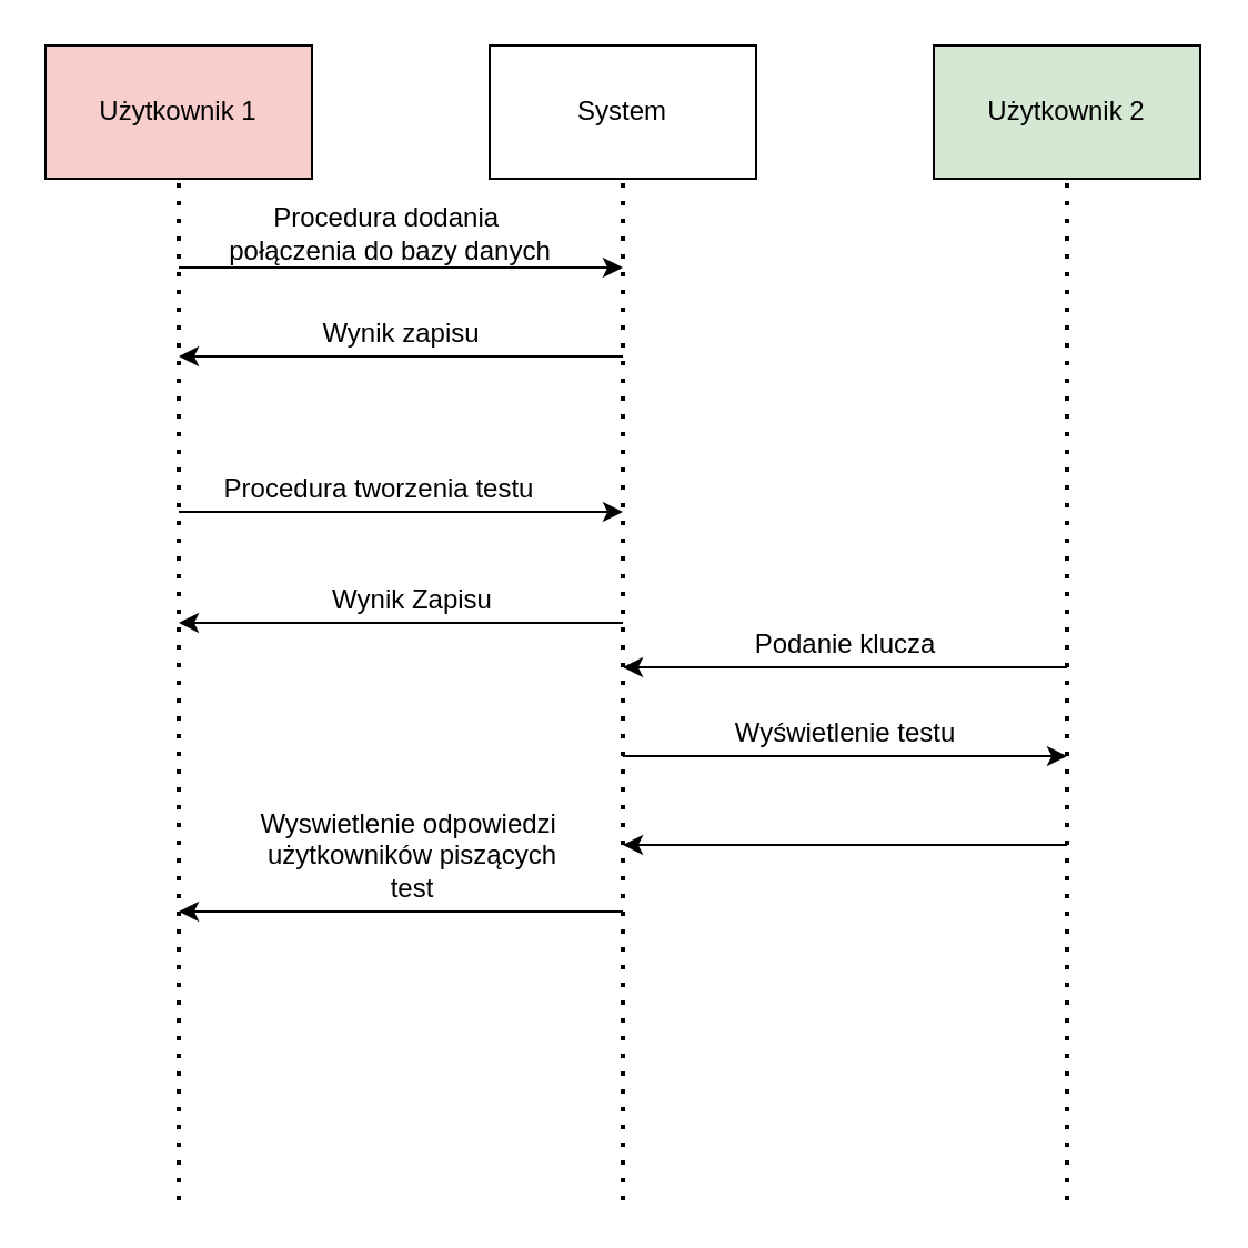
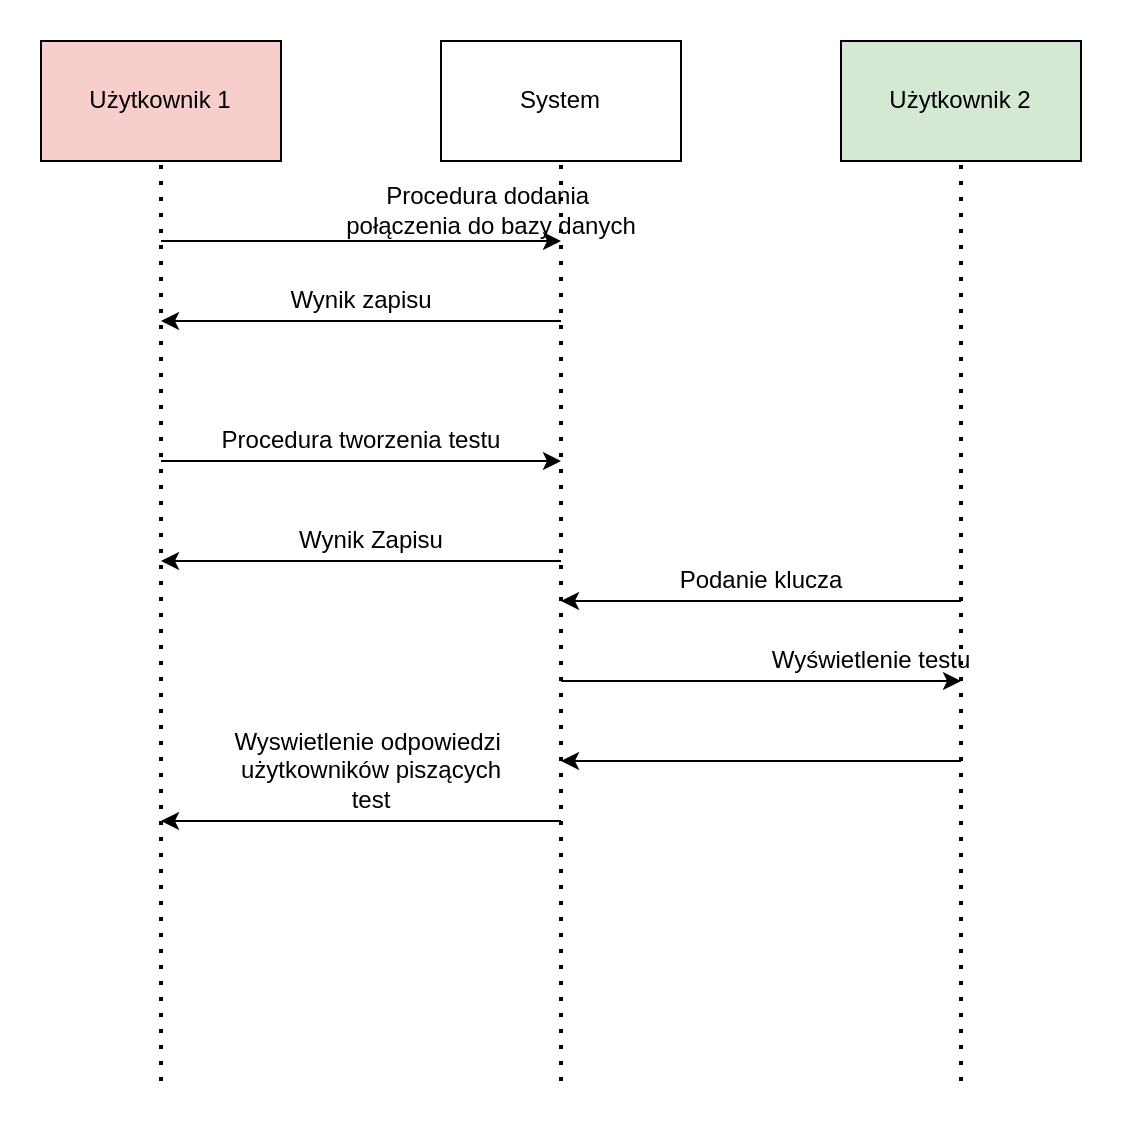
- <mxCell id="9" value="Procedura dodania&amp;nbsp;&lt;br&gt;połączenia do bazy danych" style="text;html=1;align=center;verticalAlign=middle;resizable=0;points=[];autosize=1;" vertex="1" parent="1"><mxGeometry x="95" y="90" width="160" height="30" as="geometry" /></mxCell>
+ <mxCell id="9" value="Procedura dodania&amp;nbsp;&lt;br&gt;połączenia do bazy danych" style="text;html=1;align=center;verticalAlign=middle;resizable=0;points=[];autosize=1;" vertex="1" parent="1"><mxGeometry x="165" y="90" width="160" height="30" as="geometry" /></mxCell>
- <mxCell id="13" value="Procedura tworzenia testu" style="text;html=1;align=center;verticalAlign=middle;resizable=0;points=[];autosize=1;" vertex="1" parent="1"><mxGeometry x="95" y="210" width="150" height="20" as="geometry" /></mxCell>
+ <mxCell id="13" value="Procedura tworzenia testu" style="text;html=1;align=center;verticalAlign=middle;resizable=0;points=[];autosize=1;" vertex="1" parent="1"><mxGeometry x="105" y="210" width="150" height="20" as="geometry" /></mxCell>
- <mxCell id="19" value="Wyświetlenie testu" style="text;html=1;align=center;verticalAlign=middle;resizable=0;points=[];autosize=1;" vertex="1" parent="1"><mxGeometry x="325" y="320" width="110" height="20" as="geometry" /></mxCell>
+ <mxCell id="19" value="Wyświetlenie testu" style="text;html=1;align=center;verticalAlign=middle;resizable=0;points=[];autosize=1;" vertex="1" parent="1"><mxGeometry x="380" y="320" width="110" height="20" as="geometry" /></mxCell>
